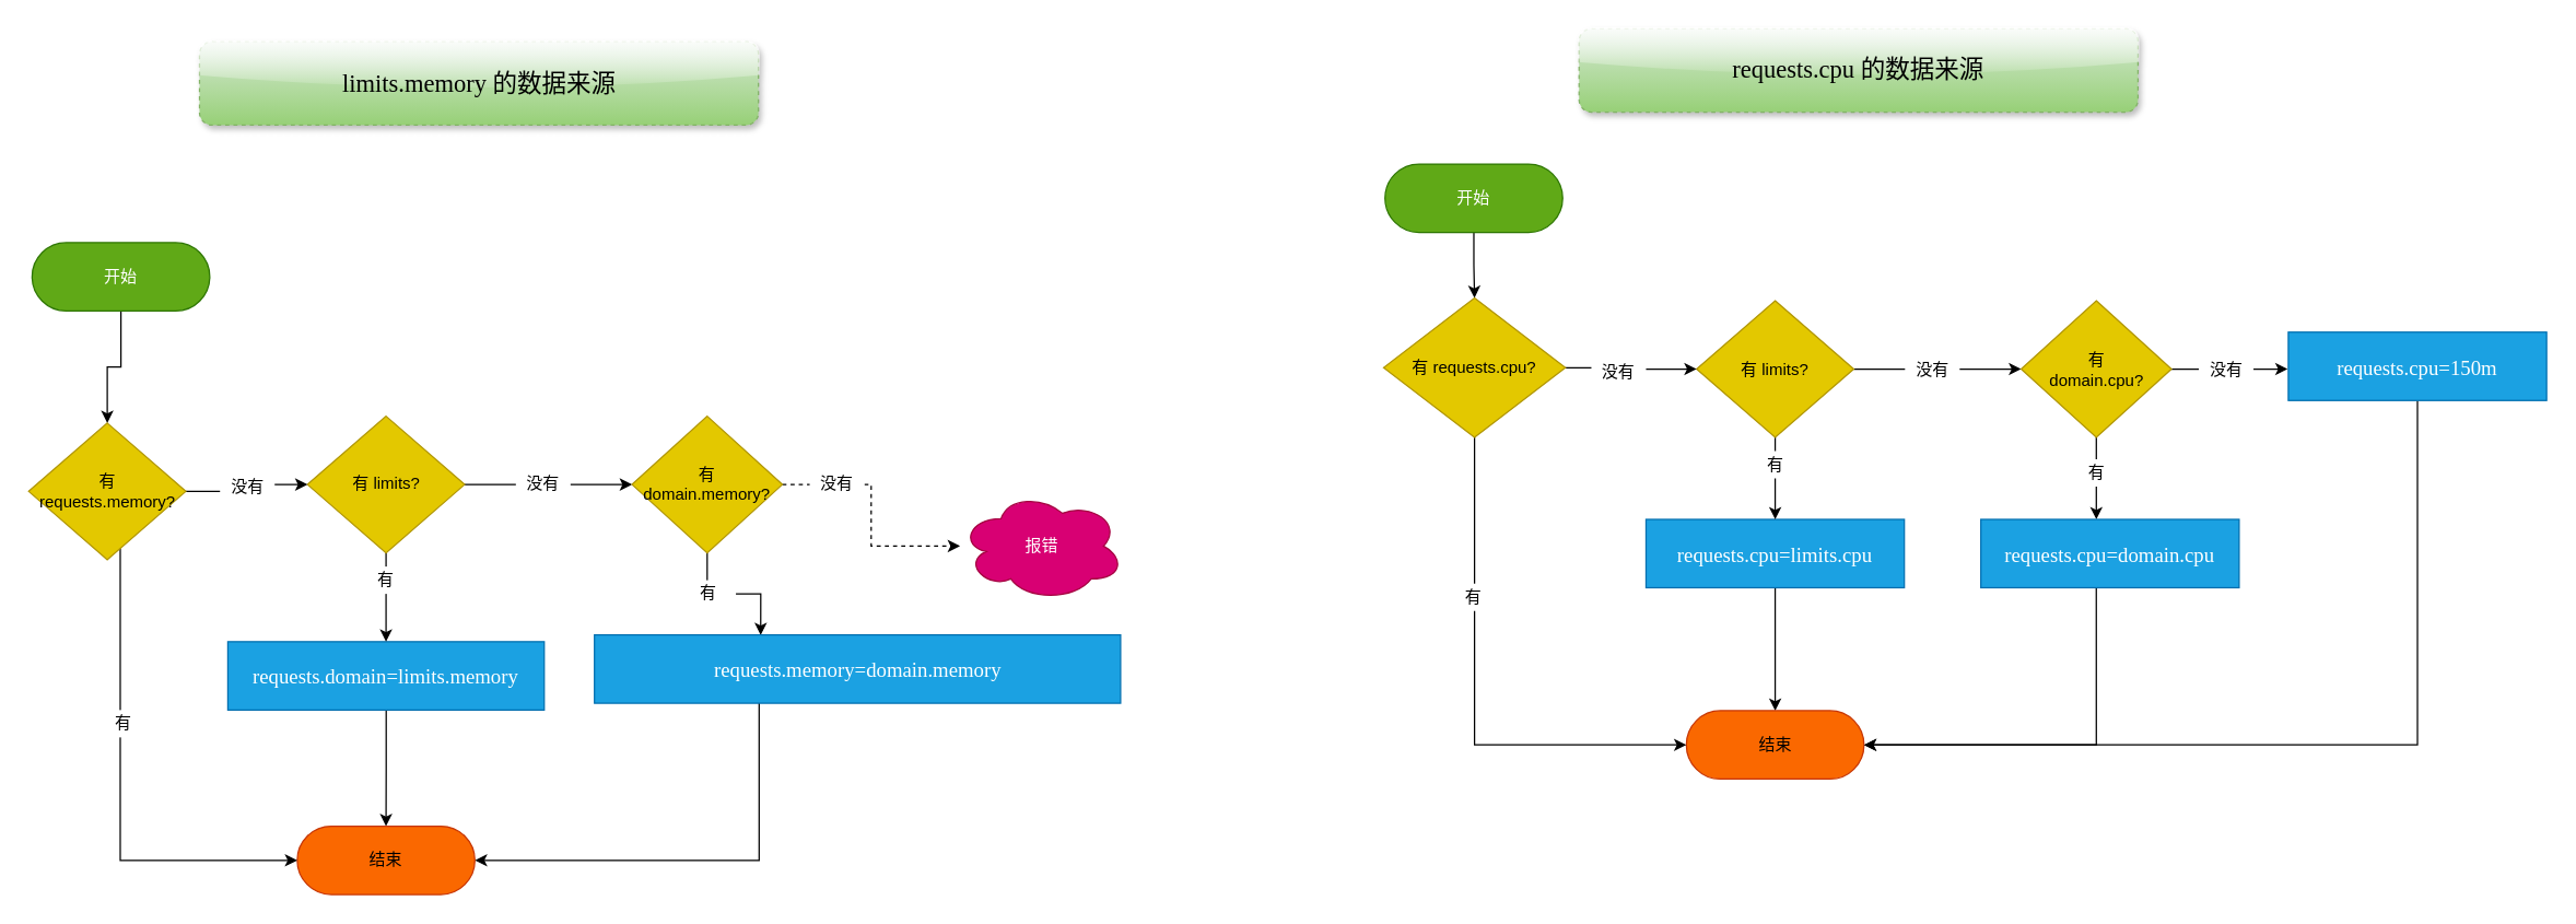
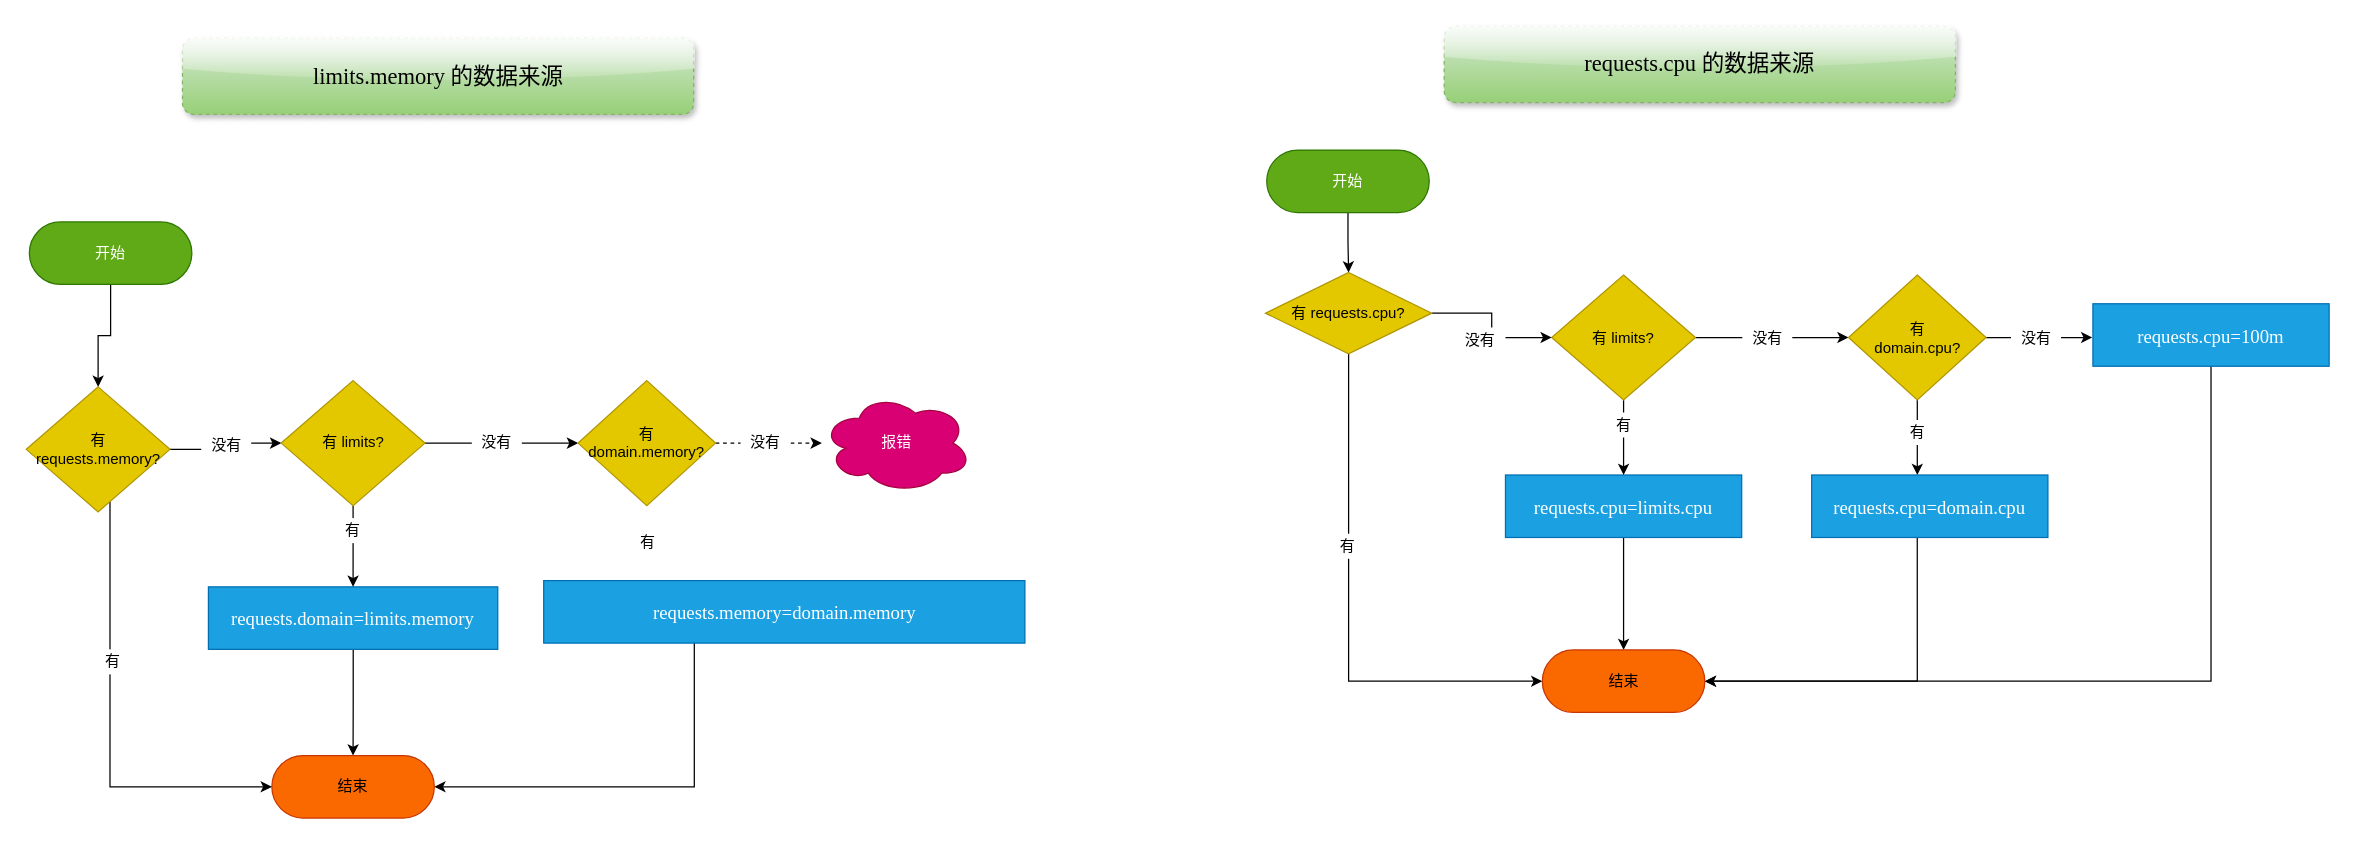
- <mxCell id="47" value="有 requests.cpu?" style="rhombus;whiteSpace=wrap;html=1;fillColor=#e3c800;strokeColor=#B09500;fontColor=#000000;" vertex="1" parent="1"><mxGeometry x="1012" y="217.5" width="133" height="102" as="geometry" /></mxCell>
+ <mxCell id="47" value="有 requests.cpu?" style="rhombus;whiteSpace=wrap;html=1;fillColor=#e3c800;strokeColor=#B09500;fontColor=#000000;" vertex="1" parent="1"><mxGeometry x="1012" y="217.5" width="133" height="65" as="geometry" /></mxCell>
- <mxCell id="38" value="requests.cpu=150m" style="rounded=0;whiteSpace=wrap;html=1;fillColor=#1ba1e2;strokeColor=#006EAF;fontColor=#ffffff;fontFamily=Comic Sans MS;fontSize=15;" vertex="1" parent="1"><mxGeometry x="1674" y="242.5" width="189" height="50" as="geometry" /></mxCell>
+ <mxCell id="38" value="requests.cpu=100m" style="rounded=0;whiteSpace=wrap;html=1;fillColor=#1ba1e2;strokeColor=#006EAF;fontColor=#ffffff;fontFamily=Comic Sans MS;fontSize=15;" vertex="1" parent="1"><mxGeometry x="1674" y="242.5" width="189" height="50" as="geometry" /></mxCell>
- <mxCell id="14" value="报错" style="ellipse;shape=cloud;whiteSpace=wrap;html=1;fillColor=#d80073;strokeColor=#A50040;fontColor=#ffffff;" vertex="1" parent="1"><mxGeometry x="702" y="359" width="120" height="80" as="geometry" /></mxCell>
+ <mxCell id="14" value="报错" style="ellipse;shape=cloud;whiteSpace=wrap;html=1;fillColor=#d80073;strokeColor=#A50040;fontColor=#ffffff;" vertex="1" parent="1"><mxGeometry x="657" y="314" width="120" height="80" as="geometry" /></mxCell>
- <mxCell id="12" style="edgeStyle=orthogonalEdgeStyle;rounded=0;orthogonalLoop=1;jettySize=auto;html=1;entryX=0.316;entryY=0.004;entryDx=0;entryDy=0;entryPerimeter=0;fontFamily=Comic Sans MS;fontSize=15;" edge="1" parent="1" source="13" target="17"><mxGeometry relative="1" as="geometry" /></mxCell>
